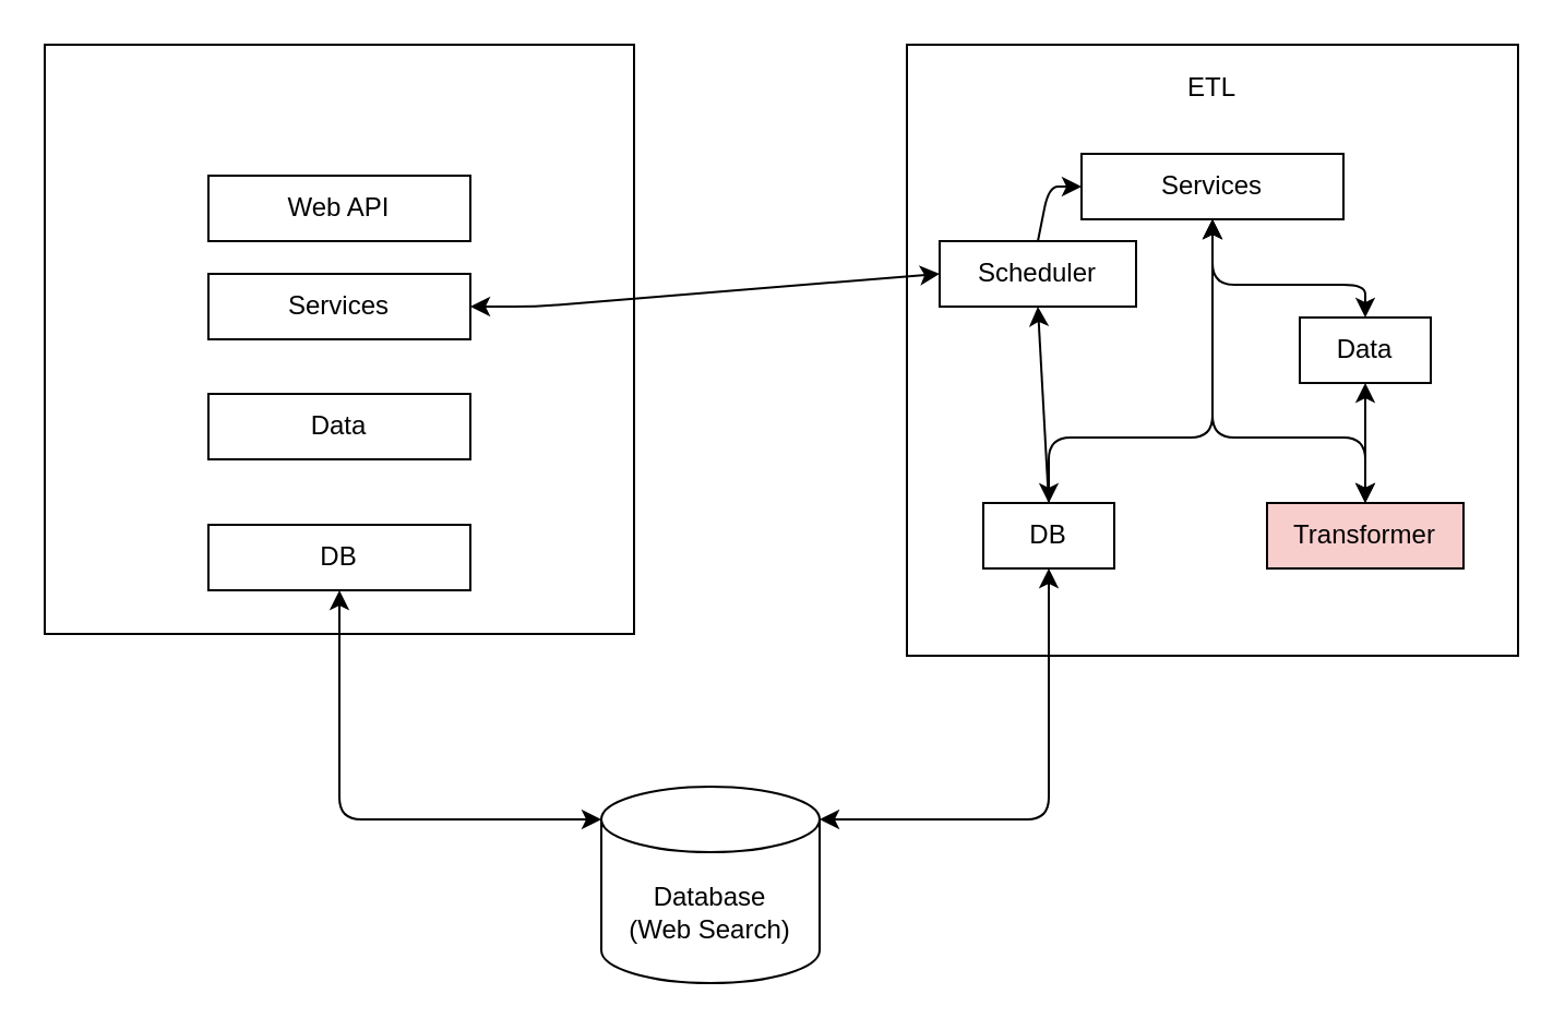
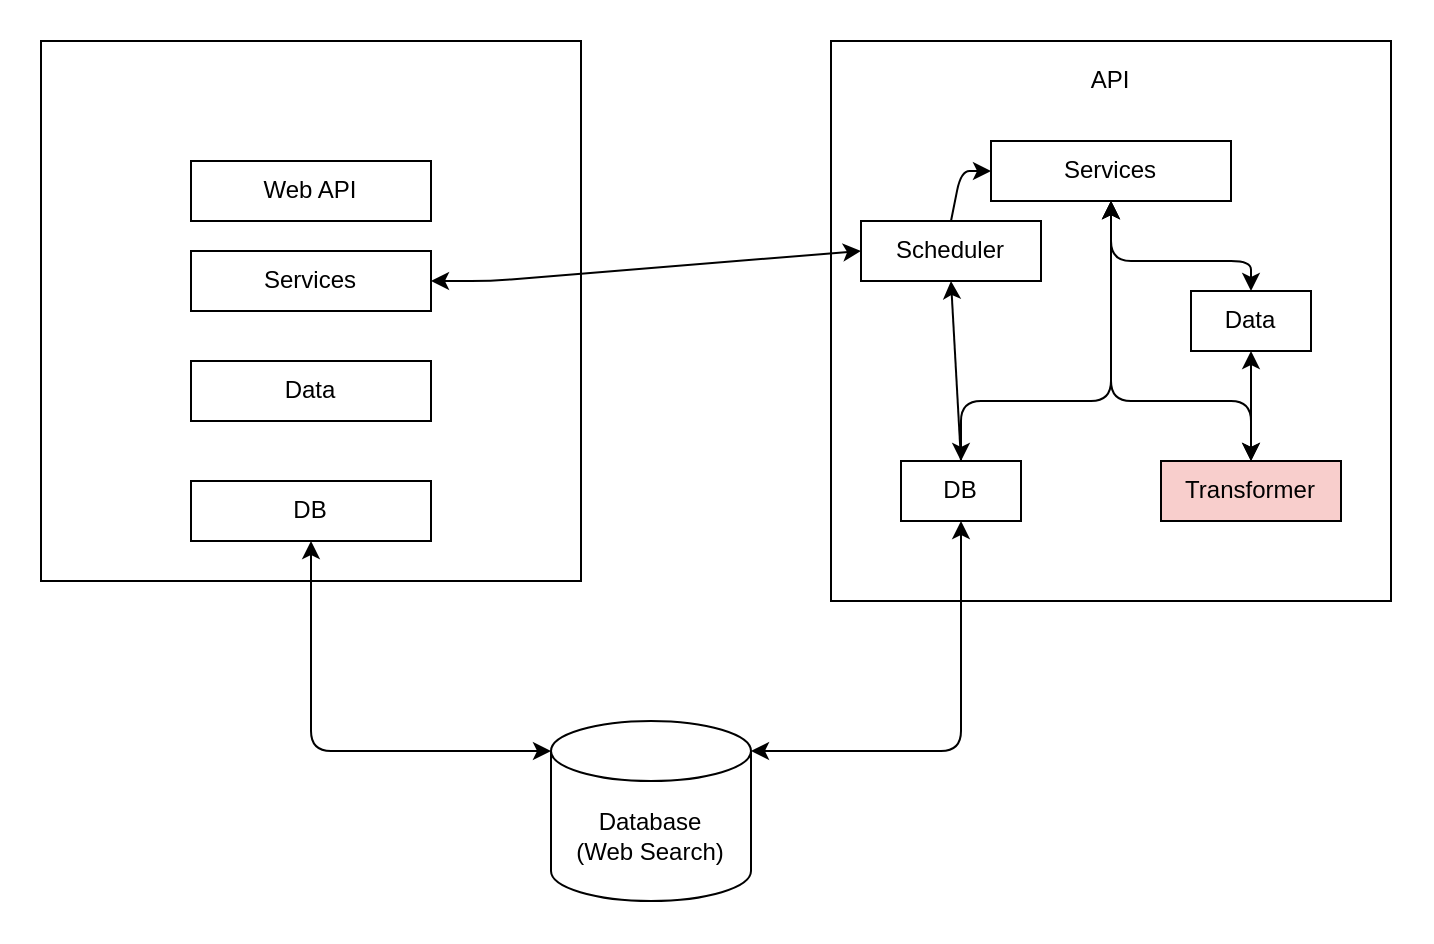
- <mxCell id="5" value="ETL" style="text;html=1;strokeColor=none;fillColor=none;align=center;verticalAlign=middle;whiteSpace=wrap;rounded=0;" vertex="1" parent="1"><mxGeometry x="475" y="30" width="160" height="20" as="geometry" /></mxCell>
+ <mxCell id="5" value="API" style="text;html=1;strokeColor=none;fillColor=none;align=center;verticalAlign=middle;whiteSpace=wrap;rounded=0;" vertex="1" parent="1"><mxGeometry x="475" y="30" width="160" height="20" as="geometry" /></mxCell>
